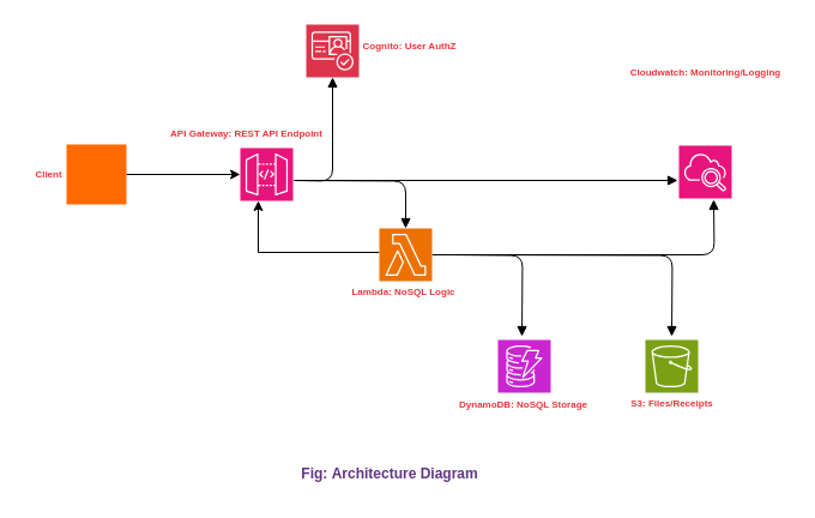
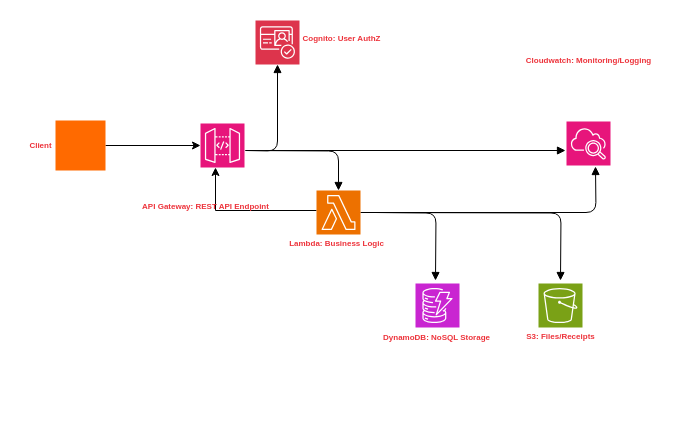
- <mxCell id="19" value="API Gateway: REST API Endpoint" style="text;html=1;align=center;verticalAlign=middle;resizable=0;points=[];autosize=1;strokeColor=none;fillColor=none;fontSize=8;fontColor=light-dark(#ed333b, #ededed);fontStyle=1" vertex="1" parent="1"><mxGeometry x="135" y="101" width="140" height="20" as="geometry" /></mxCell>
+ <mxCell id="19" value="API Gateway: REST API Endpoint" style="text;html=1;align=center;verticalAlign=middle;resizable=0;points=[];autosize=1;strokeColor=none;fillColor=none;fontSize=8;fontColor=light-dark(#ed333b, #ededed);fontStyle=1" vertex="1" parent="1"><mxGeometry x="135" y="196" width="140" height="20" as="geometry" /></mxCell>
- <mxCell id="21" value="Lambda: NoSQL Logic" style="text;html=1;align=center;verticalAlign=middle;resizable=0;points=[];autosize=1;strokeColor=none;fillColor=none;fontSize=8;fontStyle=1;fontColor=light-dark(#ed333b, #ededed);" vertex="1" parent="1"><mxGeometry x="281" y="233" width="110" height="20" as="geometry" /></mxCell>
+ <mxCell id="21" value="Lambda: Business Logic" style="text;html=1;align=center;verticalAlign=middle;resizable=0;points=[];autosize=1;strokeColor=none;fillColor=none;fontSize=8;fontStyle=1;fontColor=light-dark(#ed333b, #ededed);" vertex="1" parent="1"><mxGeometry x="281" y="233" width="110" height="20" as="geometry" /></mxCell>
- <mxCell id="18" value="&lt;div&gt;Fig:&amp;nbsp;Architecture Diagram&lt;/div&gt;" style="text;html=1;align=center;verticalAlign=middle;whiteSpace=wrap;rounded=0;fontStyle=1;fontColor=light-dark(#613583, #ededed);" vertex="1" parent="1"><mxGeometry x="240" y="380" width="170" height="30" as="geometry" /></mxCell>
